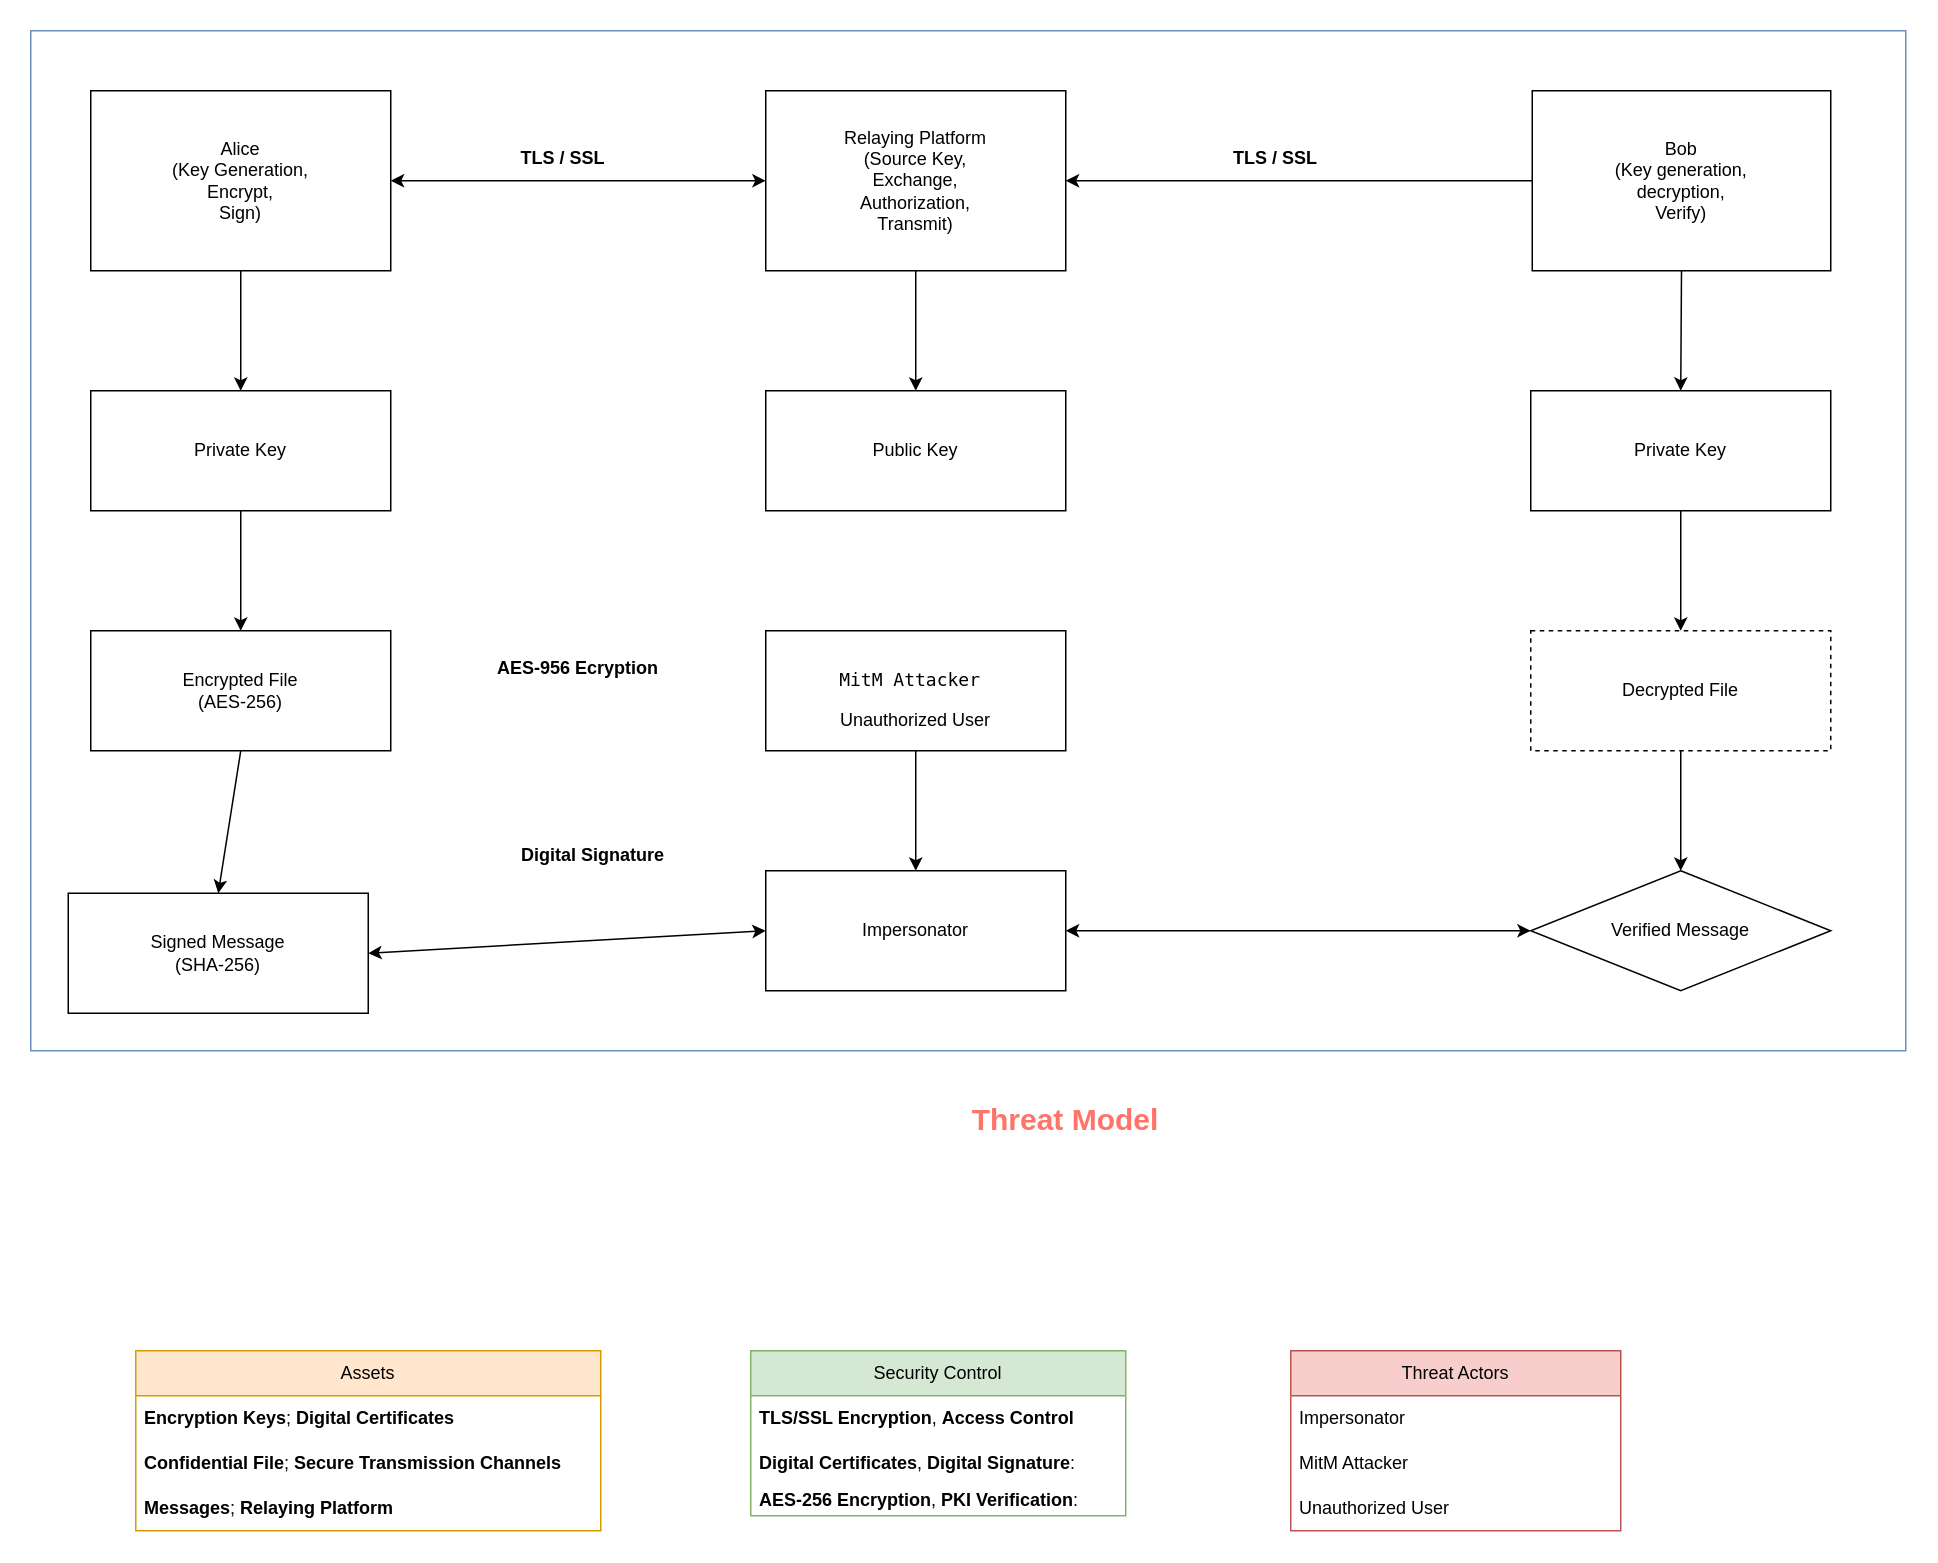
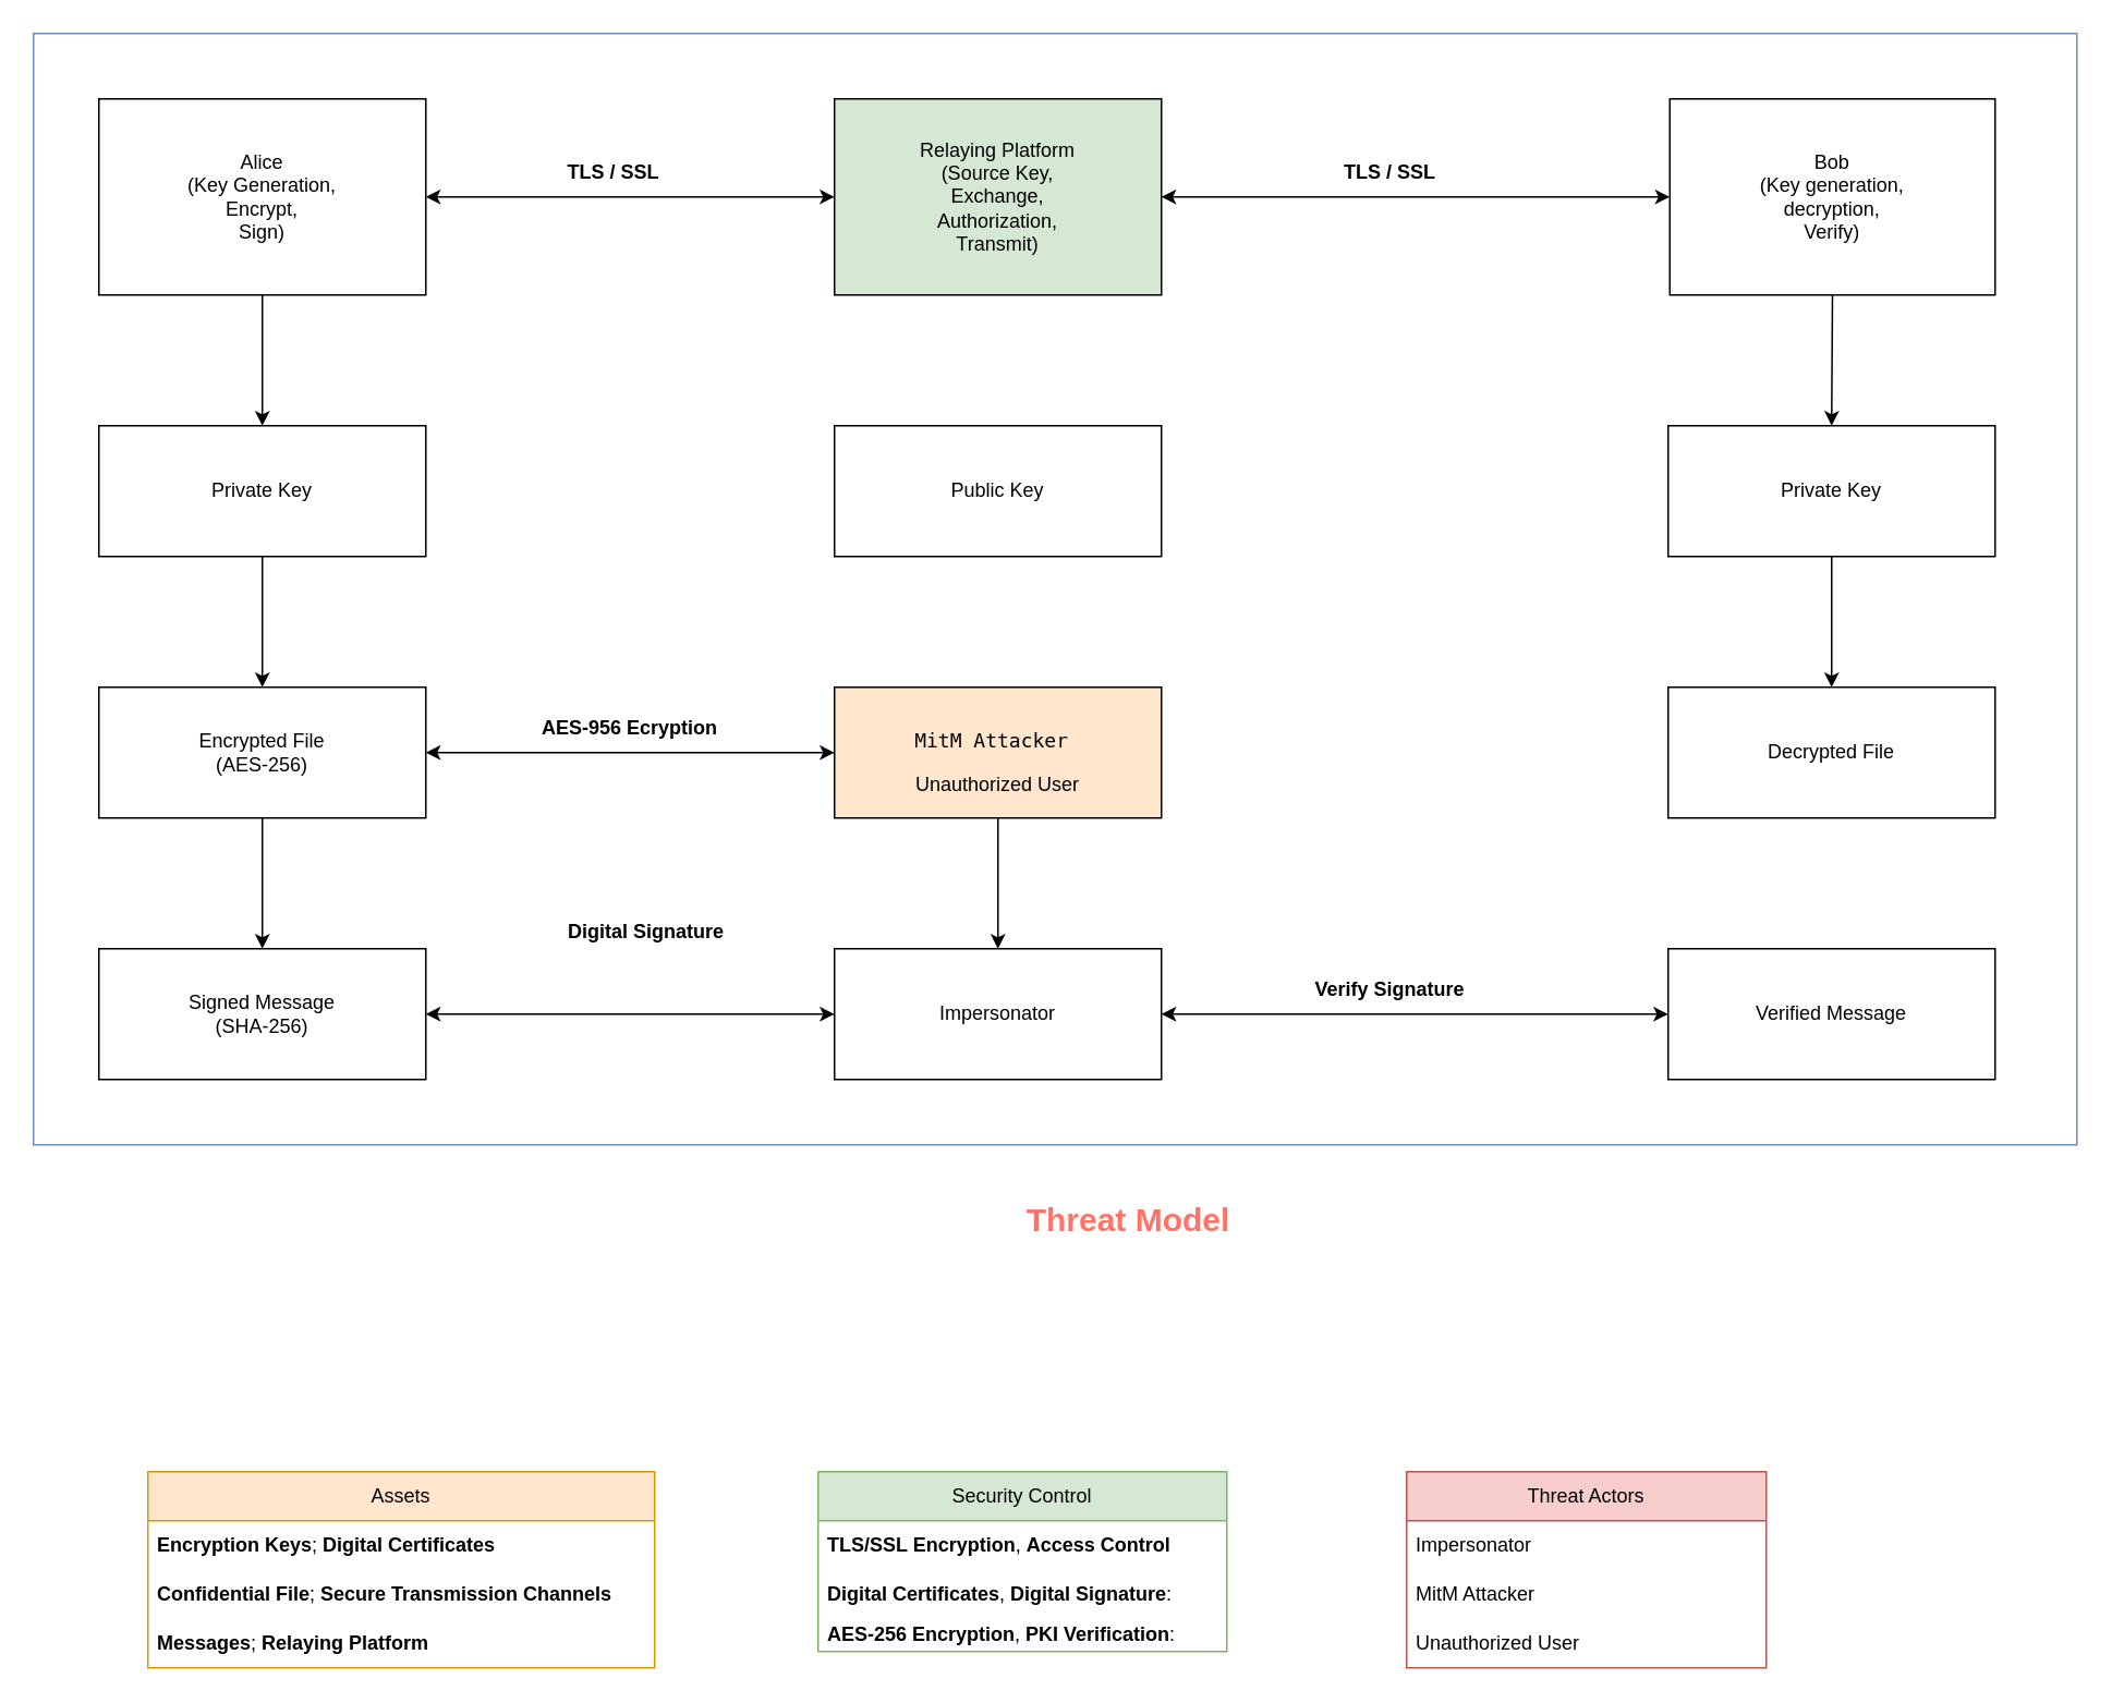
- <mxCell id="10" value="Relaying Platform&lt;br&gt;(Source Key,&lt;br&gt;Exchange,&lt;br&gt;Authorization,&lt;br&gt;Transmit)" style="rounded=0;whiteSpace=wrap;html=1;" vertex="1" parent="1"><mxGeometry x="510" y="60" width="200" height="120" as="geometry" /></mxCell>
+ <mxCell id="10" value="Relaying Platform&lt;br&gt;(Source Key,&lt;br&gt;Exchange,&lt;br&gt;Authorization,&lt;br&gt;Transmit)" style="rounded=0;whiteSpace=wrap;html=1;fillColor=#d5e8d4;" vertex="1" parent="1"><mxGeometry x="510" y="60" width="200" height="120" as="geometry" /></mxCell>
- <mxCell id="29" value="" style="endArrow=none;startArrow=classic;html=1;rounded=0;entryX=0;entryY=0.5;entryDx=0;entryDy=0;exitX=1;exitY=0.5;exitDx=0;exitDy=0;" edge="1" parent="1" source="10" target="4"><mxGeometry width="50" height="50" relative="1" as="geometry"><mxPoint x="780" y="210" as="sourcePoint" /><mxPoint x="830" y="160" as="targetPoint" /></mxGeometry></mxCell>
+ <mxCell id="29" value="" style="endArrow=classic;startArrow=classic;html=1;rounded=0;entryX=0;entryY=0.5;entryDx=0;entryDy=0;exitX=1;exitY=0.5;exitDx=0;exitDy=0;" edge="1" parent="1" source="10" target="4"><mxGeometry width="50" height="50" relative="1" as="geometry"><mxPoint x="780" y="210" as="sourcePoint" /><mxPoint x="830" y="160" as="targetPoint" /></mxGeometry></mxCell>
- <mxCell id="18" value="" style="endArrow=classic;html=1;rounded=0;entryX=0.5;entryY=0;entryDx=0;entryDy=0;exitX=0.5;exitY=1;exitDx=0;exitDy=0;" edge="1" parent="1" source="10" target="11"><mxGeometry width="50" height="50" relative="1" as="geometry"><mxPoint x="550" y="390" as="sourcePoint" /><mxPoint x="600" y="340" as="targetPoint" /></mxGeometry></mxCell>
+ <mxCell id="25" value="" style="endArrow=classic;startArrow=classic;html=1;rounded=0;entryX=0;entryY=0.5;entryDx=0;entryDy=0;exitX=1;exitY=0.5;exitDx=0;exitDy=0;" edge="1" parent="1" source="7" target="2"><mxGeometry width="50" height="50" relative="1" as="geometry"><mxPoint x="380" y="380" as="sourcePoint" /><mxPoint x="430" y="330" as="targetPoint" /></mxGeometry></mxCell>
- <mxCell id="2" value="&lt;pre&gt;&lt;code class=&quot;!whitespace-pre hljs language-plaintext&quot;&gt;MitM Attacker &lt;/code&gt;&lt;/pre&gt;Unauthorized User" style="rounded=0;whiteSpace=wrap;html=1;" vertex="1" parent="1"><mxGeometry x="510" y="420" width="200" height="80" as="geometry" /></mxCell>
+ <mxCell id="2" value="&lt;pre&gt;&lt;code class=&quot;!whitespace-pre hljs language-plaintext&quot;&gt;MitM Attacker &lt;/code&gt;&lt;/pre&gt;Unauthorized User" style="rounded=0;whiteSpace=wrap;html=1;fillColor=#ffe6cc;" vertex="1" parent="1"><mxGeometry x="510" y="420" width="200" height="80" as="geometry" /></mxCell>
- <mxCell id="13" value="Decrypted File" style="rounded=0;whiteSpace=wrap;html=1;dashed=1;" vertex="1" parent="1"><mxGeometry x="1020" y="420" width="200" height="80" as="geometry" /></mxCell>
+ <mxCell id="13" value="Decrypted File" style="rounded=0;whiteSpace=wrap;html=1;" vertex="1" parent="1"><mxGeometry x="1020" y="420" width="200" height="80" as="geometry" /></mxCell>
- <mxCell id="22" value="" style="endArrow=classic;html=1;rounded=0;entryX=0.5;entryY=0;entryDx=0;entryDy=0;exitX=0.5;exitY=1;exitDx=0;exitDy=0;" edge="1" parent="1" source="13" target="14"><mxGeometry width="50" height="50" relative="1" as="geometry"><mxPoint x="780" y="450" as="sourcePoint" /><mxPoint x="830" y="400" as="targetPoint" /></mxGeometry></mxCell>
+ <mxCell id="31" value="Verify Signature" style="text;html=1;align=center;verticalAlign=middle;whiteSpace=wrap;rounded=0;fontStyle=1" vertex="1" parent="1"><mxGeometry x="790" y="590" width="120" height="30" as="geometry" /></mxCell>
- <mxCell id="14" value="Verified Message" style="rhombus;whiteSpace=wrap;html=1;" vertex="1" parent="1"><mxGeometry x="1020" y="580" width="200" height="80" as="geometry" /></mxCell>
+ <mxCell id="14" value="Verified Message" style="rounded=0;whiteSpace=wrap;html=1;" vertex="1" parent="1"><mxGeometry x="1020" y="580" width="200" height="80" as="geometry" /></mxCell>
- <mxCell id="8" value="Signed Message&lt;br&gt;(SHA-256)" style="rounded=0;whiteSpace=wrap;html=1;" vertex="1" parent="1"><mxGeometry x="45" y="595" width="200" height="80" as="geometry" /></mxCell>
+ <mxCell id="8" value="Signed Message&lt;br&gt;(SHA-256)" style="rounded=0;whiteSpace=wrap;html=1;" vertex="1" parent="1"><mxGeometry x="60" y="580" width="200" height="80" as="geometry" /></mxCell>
- <mxCell id="38" value="Threat Model" style="text;html=1;align=center;verticalAlign=middle;whiteSpace=wrap;rounded=0;fontSize=20;fontStyle=1;fontColor=#FF7369;" vertex="1" parent="1"><mxGeometry x="610" y="710" width="200" height="70" as="geometry" /></mxCell>
+ <mxCell id="38" value="Threat Model" style="text;html=1;align=center;verticalAlign=middle;whiteSpace=wrap;rounded=0;fontSize=20;fontStyle=1;fontColor=#FF7369;" vertex="1" parent="1"><mxGeometry x="590" y="710" width="200" height="70" as="geometry" /></mxCell>
